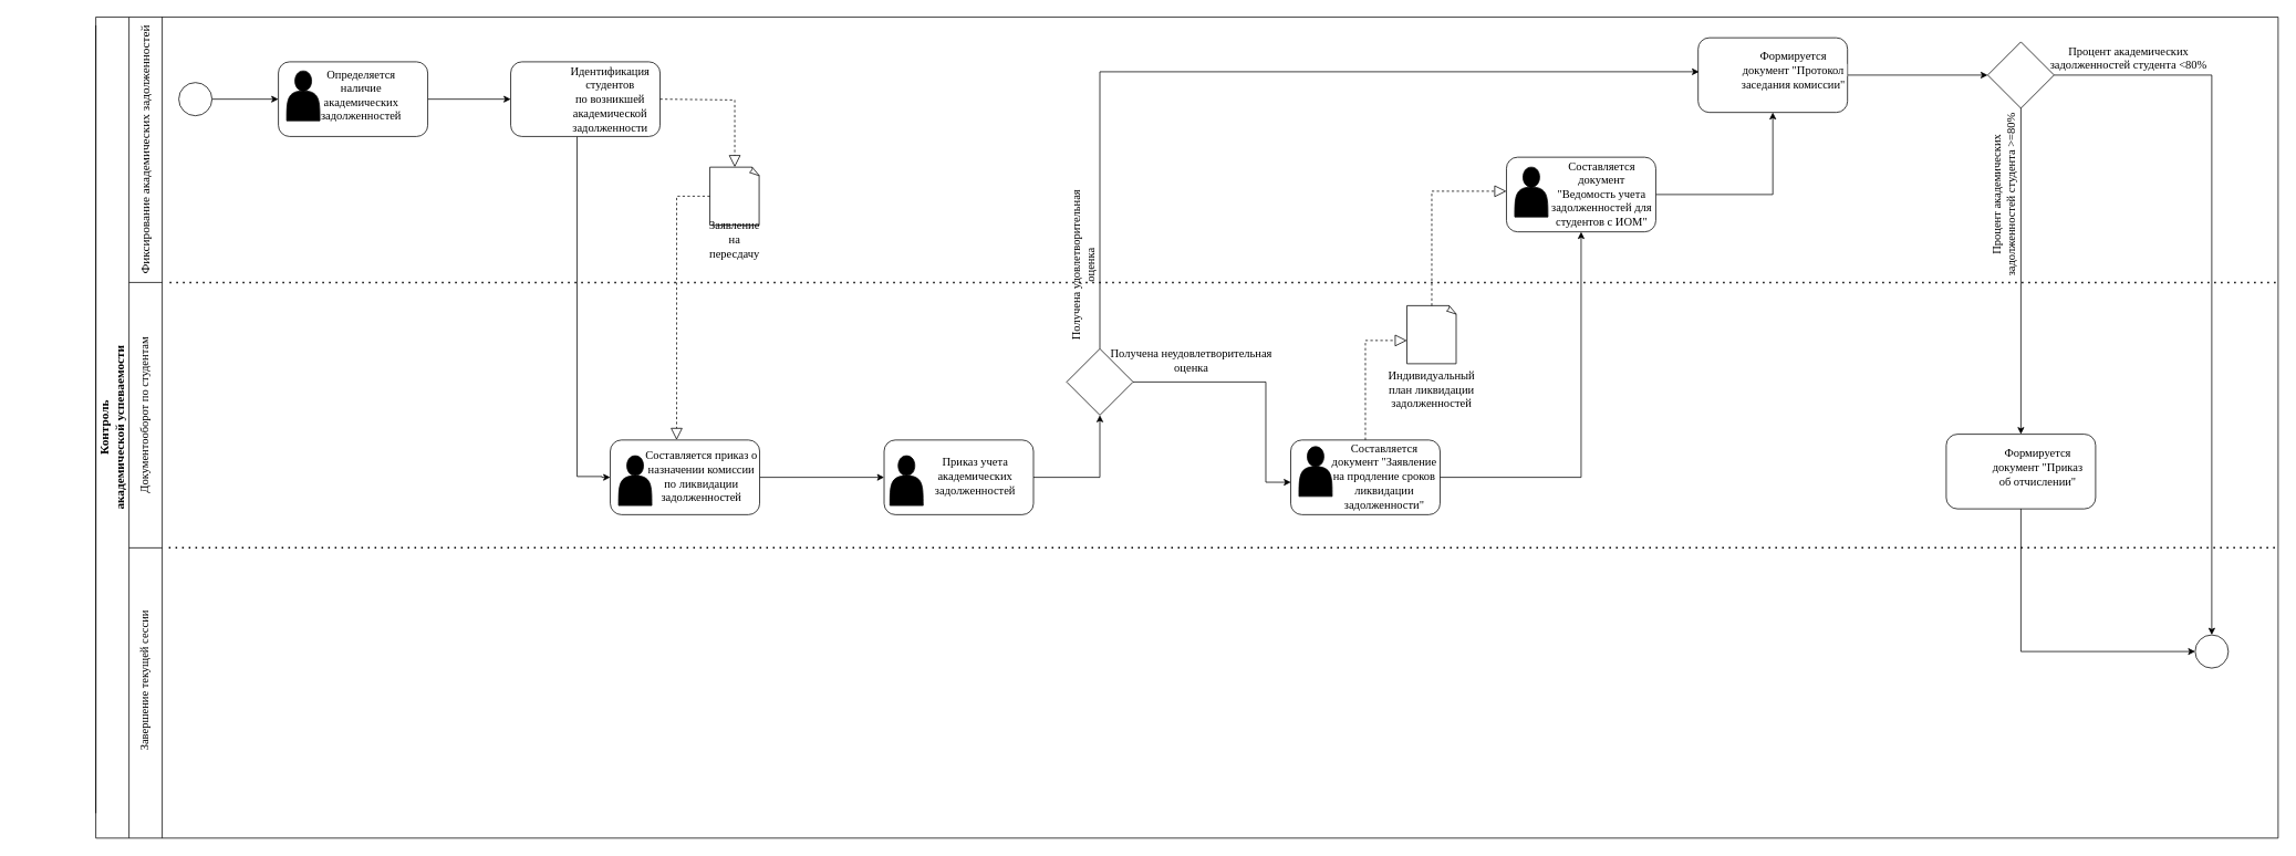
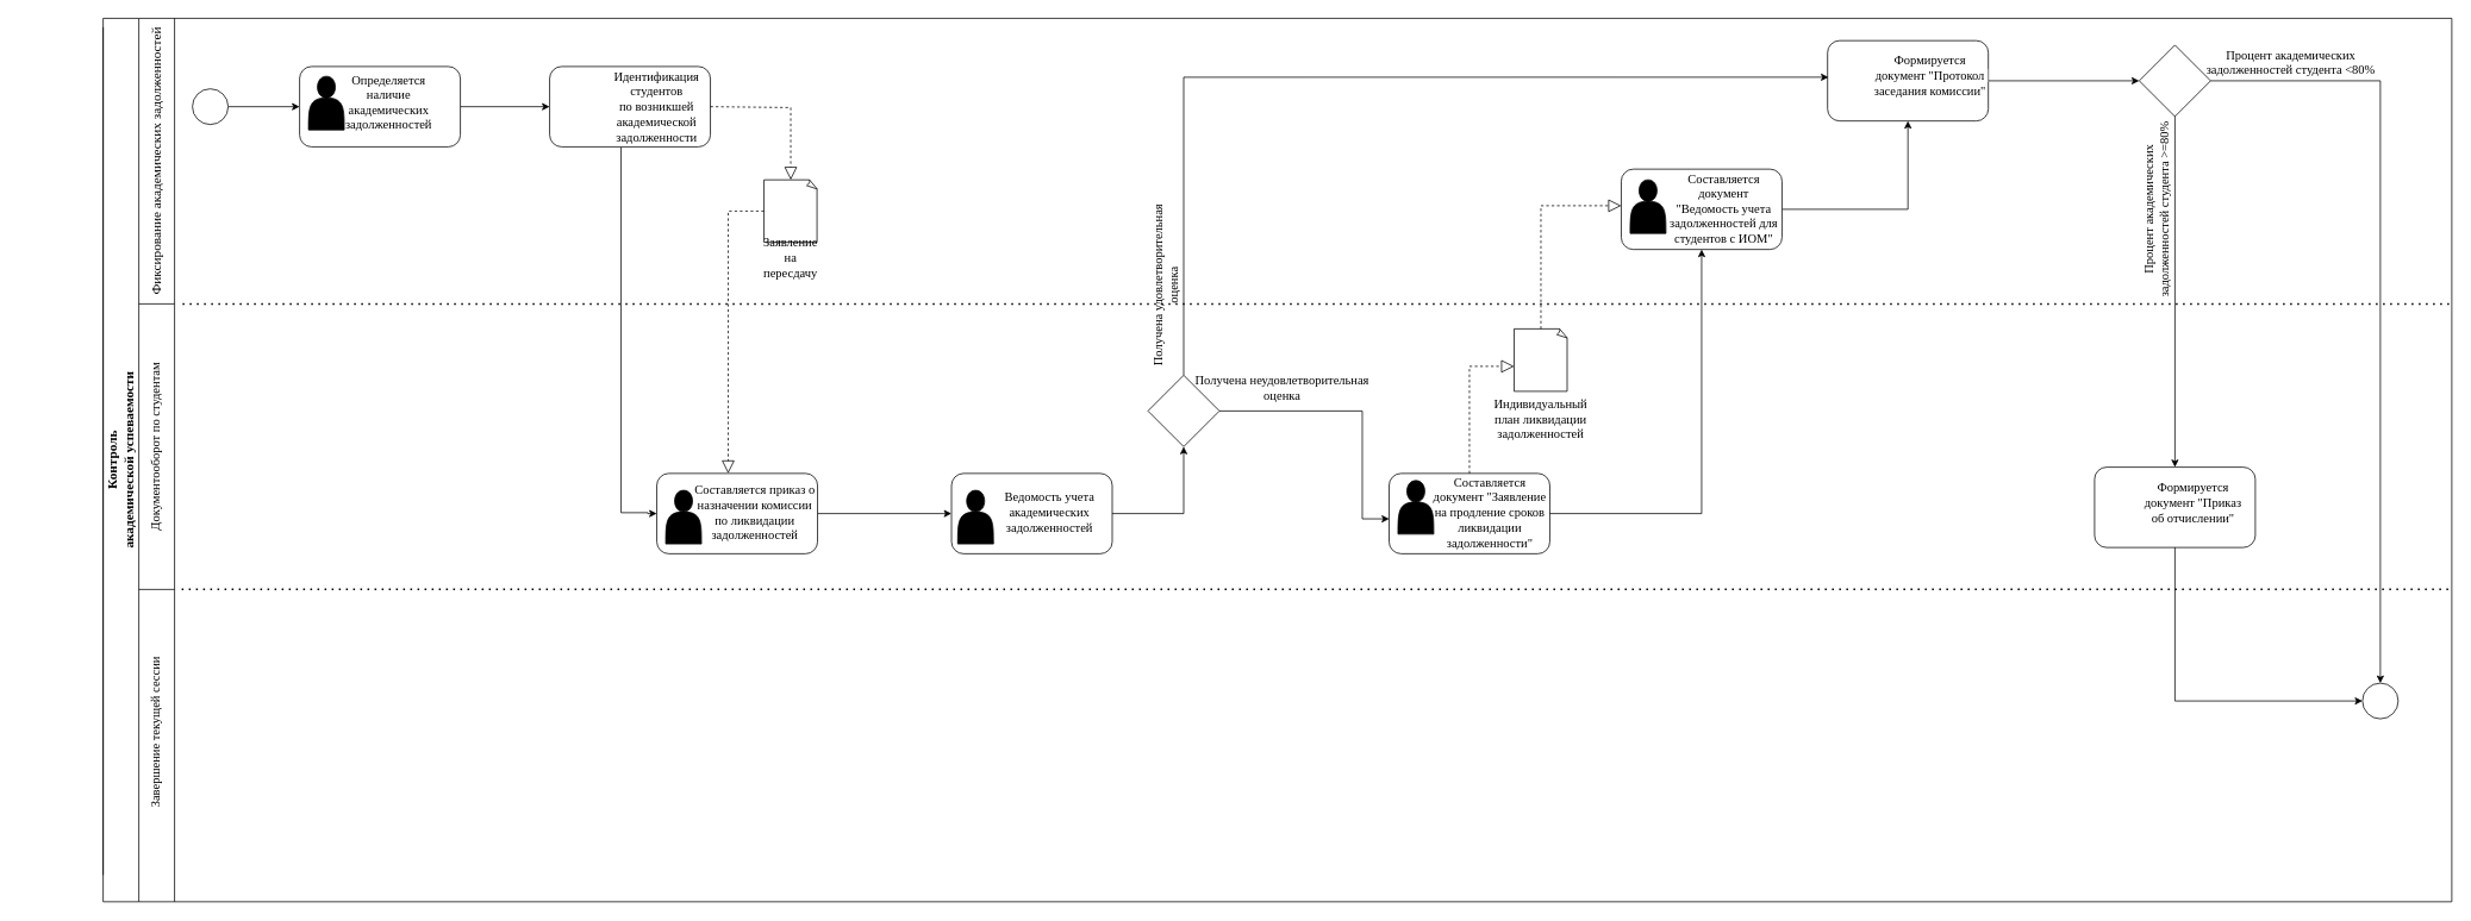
- <mxCell id="24" value="&lt;span style=&quot;white-space-collapse: preserve; text-align: start; caret-color: rgb(51, 144, 236); background-color: rgb(255, 255, 255);&quot;&gt;Приказ учета академических задолженностей&lt;/span&gt;" style="text;html=1;align=center;verticalAlign=middle;whiteSpace=wrap;rounded=0;fontSize=14;fontFamily=Times New Roman;" parent="2" vertex="1"><mxGeometry x="990" y="540" width="140" height="30" as="geometry" /></mxCell>
+ <mxCell id="24" value="&lt;span style=&quot;white-space-collapse: preserve; text-align: start; caret-color: rgb(51, 144, 236); background-color: rgb(255, 255, 255);&quot;&gt;Ведомость учета академических задолженностей&lt;/span&gt;" style="text;html=1;align=center;verticalAlign=middle;whiteSpace=wrap;rounded=0;fontSize=14;fontFamily=Times New Roman;" parent="2" vertex="1"><mxGeometry x="990" y="540" width="140" height="30" as="geometry" /></mxCell>
